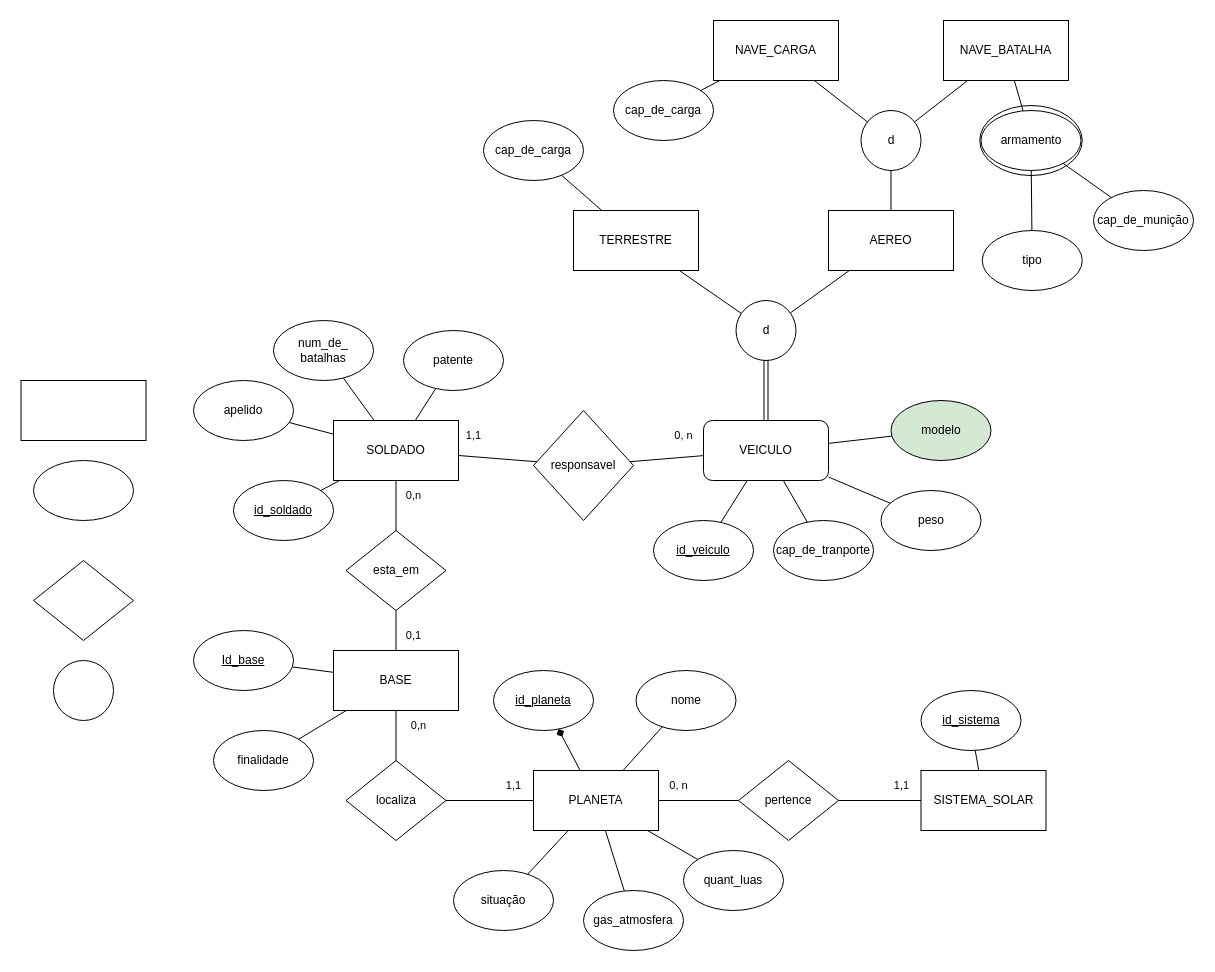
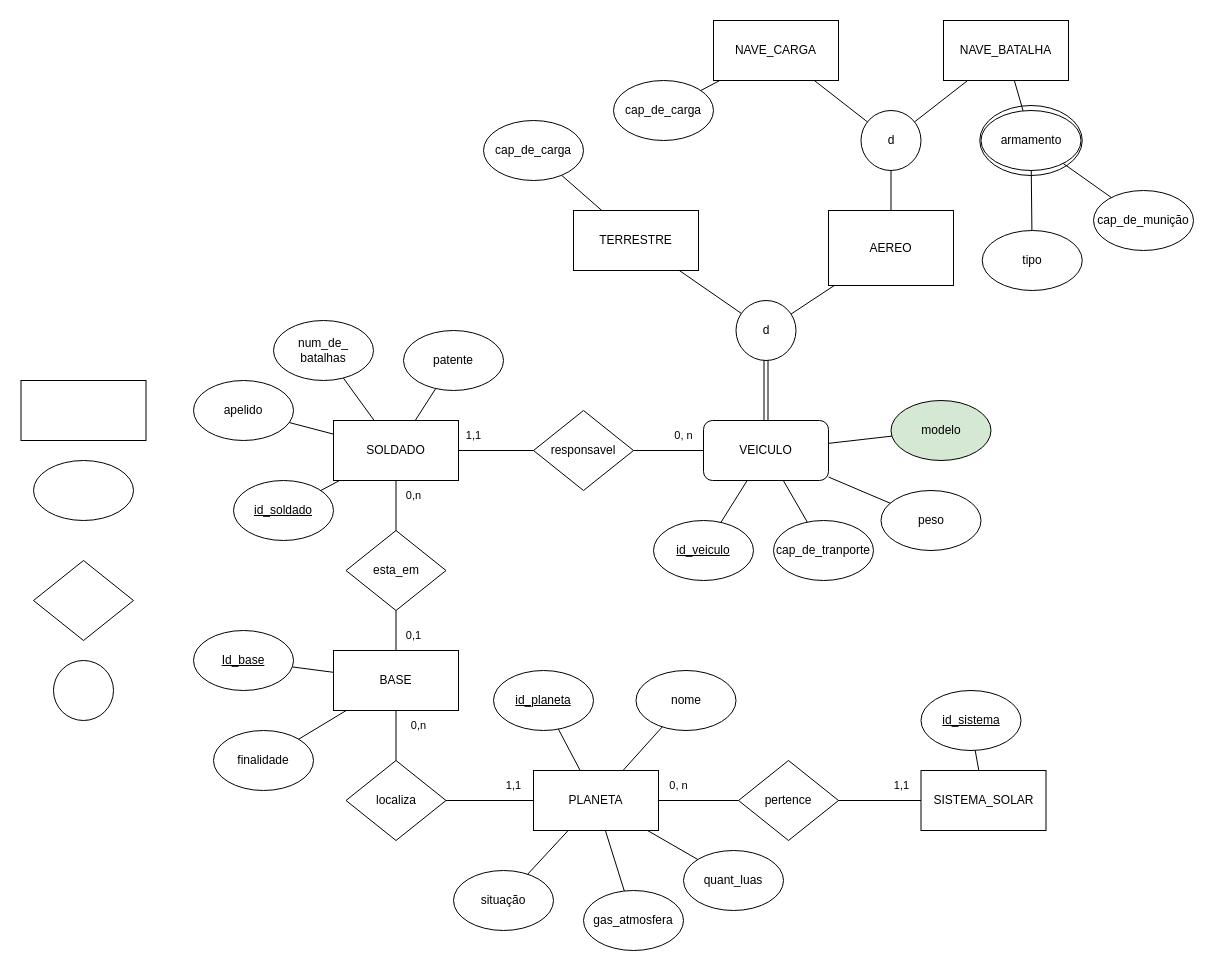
- <mxCell id="9" value="AEREO" style="rounded=0;whiteSpace=wrap;html=1;" parent="1" vertex="1"><mxGeometry x="828" y="210" width="125" height="60" as="geometry" /></mxCell>
+ <mxCell id="9" value="AEREO" style="rounded=0;whiteSpace=wrap;html=1;" parent="1" vertex="1"><mxGeometry x="828" y="210" width="125" height="75" as="geometry" /></mxCell>
- <mxCell id="15" value="responsavel" style="rhombus;whiteSpace=wrap;html=1;" parent="1" vertex="1"><mxGeometry x="533" y="410" width="100" height="110" as="geometry" /></mxCell>
+ <mxCell id="15" value="responsavel" style="rhombus;whiteSpace=wrap;html=1;" parent="1" vertex="1"><mxGeometry x="533" y="410" width="100" height="80" as="geometry" /></mxCell>
- <mxCell id="78" value="" style="endArrow=diamond;html=1;" parent="1" source="12" target="72" edge="1"><mxGeometry width="50" height="50" relative="1" as="geometry"><mxPoint x="553" y="820" as="sourcePoint" /><mxPoint x="465.5" y="820" as="targetPoint" /></mxGeometry></mxCell>
+ <mxCell id="78" value="" style="endArrow=none;html=1;" parent="1" source="12" target="72" edge="1"><mxGeometry width="50" height="50" relative="1" as="geometry"><mxPoint x="553" y="820" as="sourcePoint" /><mxPoint x="465.5" y="820" as="targetPoint" /></mxGeometry></mxCell>
